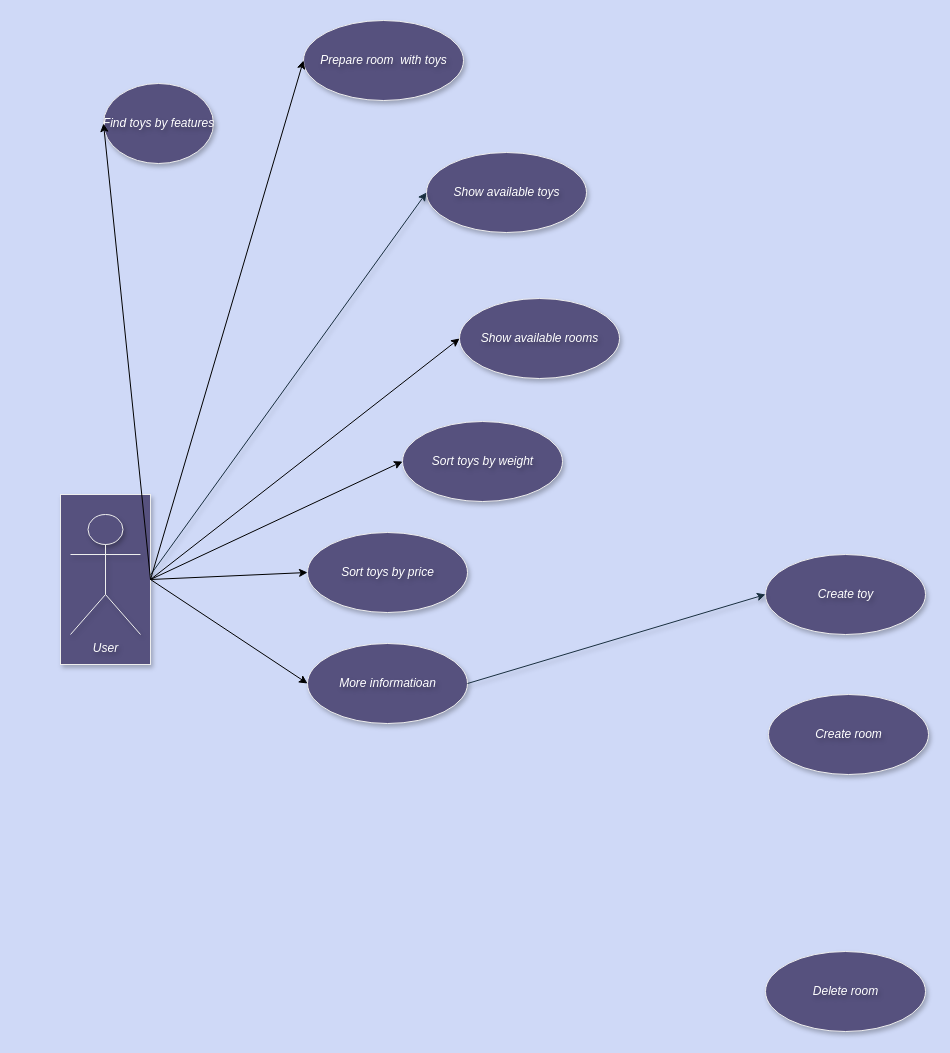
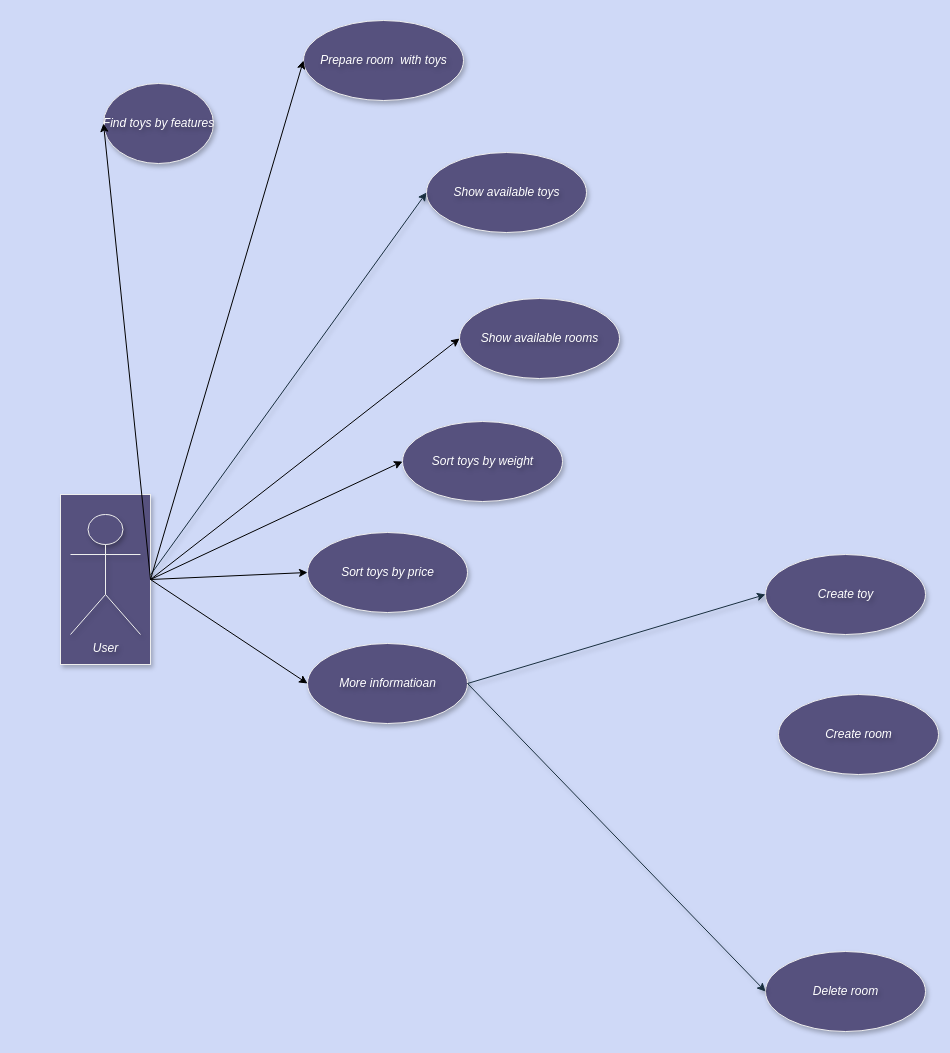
- <mxCell id="13" value="Create room" style="ellipse;html=1;fillColor=#56517E;strokeColor=#EEEEEE;shadow=1;snapToPoint=0;labelBackgroundColor=none;labelBorderColor=none;textShadow=1;align=center;fontStyle=2;fontColor=#FFFFFF;" parent="1" vertex="1"><mxGeometry x="768" y="694" width="160" height="80" as="geometry" /></mxCell>
+ <mxCell id="13" value="Create room" style="ellipse;html=1;fillColor=#56517E;strokeColor=#EEEEEE;shadow=1;snapToPoint=0;labelBackgroundColor=none;labelBorderColor=none;textShadow=1;align=center;fontStyle=2;fontColor=#FFFFFF;" parent="1" vertex="1"><mxGeometry x="778" y="694" width="160" height="80" as="geometry" /></mxCell>
+ <mxCell id="15" value="" style="endArrow=classic;html=1;rounded=0;entryX=0;entryY=0.5;entryDx=0;entryDy=0;strokeColor=#182E3E;shadow=1;snapToPoint=0;labelBackgroundColor=none;labelBorderColor=none;textShadow=1;align=center;fontStyle=2;fontColor=default;exitX=1;exitY=0.5;exitDx=0;exitDy=0;" parent="1" source="7" target="14" edge="1"><mxGeometry width="50" height="50" relative="1" as="geometry"><mxPoint x="660" y="694" as="sourcePoint" /><mxPoint x="720" y="1184" as="targetPoint" /></mxGeometry></mxCell>
